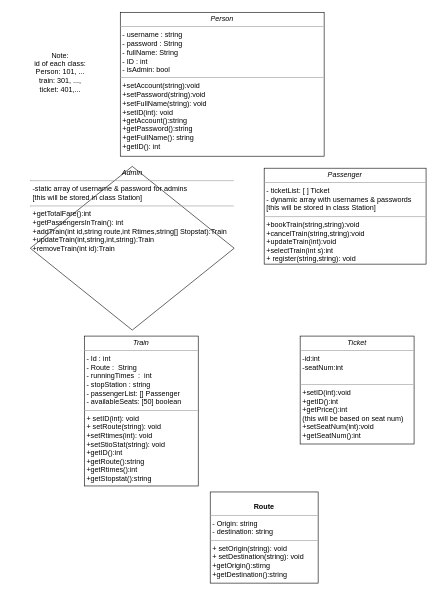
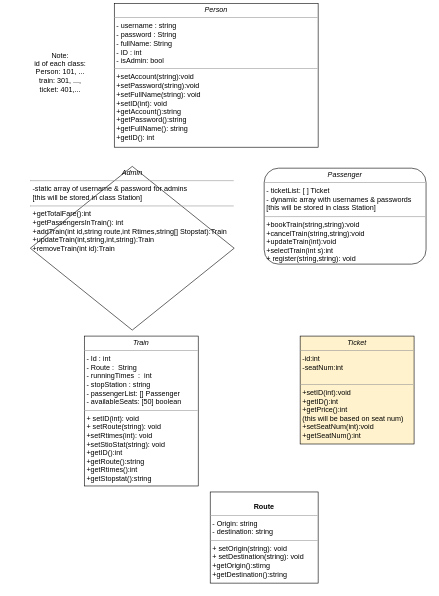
- <mxCell id="7" value="&lt;p style=&quot;margin: 0px ; margin-top: 4px ; text-align: center&quot;&gt;&lt;i&gt;Person&lt;/i&gt;&lt;/p&gt;&lt;hr size=&quot;1&quot;&gt;&lt;p style=&quot;margin: 0px ; margin-left: 4px&quot;&gt;- username : string&lt;br&gt;- password : String&lt;/p&gt;&lt;p style=&quot;margin: 0px ; margin-left: 4px&quot;&gt;- fullName: String&lt;/p&gt;&lt;p style=&quot;margin: 0px ; margin-left: 4px&quot;&gt;- ID : int&lt;/p&gt;&lt;p style=&quot;margin: 0px ; margin-left: 4px&quot;&gt;- isAdmin: bool&lt;/p&gt;&lt;hr size=&quot;1&quot;&gt;&lt;p style=&quot;margin: 0px ; margin-left: 4px&quot;&gt;+setAccount(string):void&lt;/p&gt;&lt;p style=&quot;margin: 0px ; margin-left: 4px&quot;&gt;+setPassword(string):void&lt;/p&gt;&lt;p style=&quot;margin: 0px ; margin-left: 4px&quot;&gt;+setFullName(string): void&lt;/p&gt;&lt;p style=&quot;margin: 0px ; margin-left: 4px&quot;&gt;+setID(int): void&lt;/p&gt;&lt;p style=&quot;margin: 0px ; margin-left: 4px&quot;&gt;+getAccount():string&lt;/p&gt;&lt;p style=&quot;margin: 0px ; margin-left: 4px&quot;&gt;+getPassword():string&lt;/p&gt;&lt;p style=&quot;margin: 0px ; margin-left: 4px&quot;&gt;+getFullName(): string&lt;/p&gt;&lt;p style=&quot;margin: 0px ; margin-left: 4px&quot;&gt;+getID(): int&lt;/p&gt;" style="verticalAlign=top;align=left;overflow=fill;fontSize=12;fontFamily=Helvetica;html=1;rounded=0;shadow=0;comic=0;labelBackgroundColor=none;strokeWidth=1" parent="1" vertex="1"><mxGeometry x="200" y="20" width="340" height="240" as="geometry" /></mxCell>
+ <mxCell id="7" value="&lt;p style=&quot;margin: 0px ; margin-top: 4px ; text-align: center&quot;&gt;&lt;i&gt;Person&lt;/i&gt;&lt;/p&gt;&lt;hr size=&quot;1&quot;&gt;&lt;p style=&quot;margin: 0px ; margin-left: 4px&quot;&gt;- username : string&lt;br&gt;- password : String&lt;/p&gt;&lt;p style=&quot;margin: 0px ; margin-left: 4px&quot;&gt;- fullName: String&lt;/p&gt;&lt;p style=&quot;margin: 0px ; margin-left: 4px&quot;&gt;- ID : int&lt;/p&gt;&lt;p style=&quot;margin: 0px ; margin-left: 4px&quot;&gt;- isAdmin: bool&lt;/p&gt;&lt;hr size=&quot;1&quot;&gt;&lt;p style=&quot;margin: 0px ; margin-left: 4px&quot;&gt;+setAccount(string):void&lt;/p&gt;&lt;p style=&quot;margin: 0px ; margin-left: 4px&quot;&gt;+setPassword(string):void&lt;/p&gt;&lt;p style=&quot;margin: 0px ; margin-left: 4px&quot;&gt;+setFullName(string): void&lt;/p&gt;&lt;p style=&quot;margin: 0px ; margin-left: 4px&quot;&gt;+setID(int): void&lt;/p&gt;&lt;p style=&quot;margin: 0px ; margin-left: 4px&quot;&gt;+getAccount():string&lt;/p&gt;&lt;p style=&quot;margin: 0px ; margin-left: 4px&quot;&gt;+getPassword():string&lt;/p&gt;&lt;p style=&quot;margin: 0px ; margin-left: 4px&quot;&gt;+getFullName(): string&lt;/p&gt;&lt;p style=&quot;margin: 0px ; margin-left: 4px&quot;&gt;+getID(): int&lt;/p&gt;" style="verticalAlign=top;align=left;overflow=fill;fontSize=12;fontFamily=Helvetica;html=1;rounded=0;shadow=0;comic=0;labelBackgroundColor=none;strokeWidth=1" parent="1" vertex="1"><mxGeometry x="190" y="5" width="340" height="240" as="geometry" /></mxCell>
- <mxCell id="3" value="&lt;p style=&quot;margin: 0px ; margin-top: 4px ; text-align: center&quot;&gt;&lt;i&gt;Passenger&lt;/i&gt;&lt;br&gt;&lt;/p&gt;&lt;hr size=&quot;1&quot;&gt;&lt;p style=&quot;margin: 0px ; margin-left: 4px&quot;&gt;- ticketList: [ ] Ticket&lt;/p&gt;&lt;p style=&quot;margin: 0px ; margin-left: 4px&quot;&gt;- dynamic array with usernames &amp;amp; passwords&lt;br&gt;[this will be stored in class Station]&lt;/p&gt;&lt;hr size=&quot;1&quot;&gt;&lt;p style=&quot;margin: 0px ; margin-left: 4px&quot;&gt;&lt;span&gt;+bookTrain(string,string):void&lt;/span&gt;&lt;br&gt;&lt;/p&gt;&lt;p style=&quot;margin: 0px ; margin-left: 4px&quot;&gt;+cancelTrain(string,string):void&lt;/p&gt;&lt;p style=&quot;margin: 0px ; margin-left: 4px&quot;&gt;+updateTrain(int):void&lt;/p&gt;&lt;p style=&quot;margin: 0px ; margin-left: 4px&quot;&gt;+selectTrain(int s):int&lt;/p&gt;&lt;p style=&quot;margin: 0px ; margin-left: 4px&quot;&gt;+ register(string,string): void&lt;/p&gt;" style="verticalAlign=top;align=left;overflow=fill;fontSize=12;fontFamily=Helvetica;html=1;rounded=0;shadow=0;comic=0;labelBackgroundColor=none;strokeWidth=1" parent="1" vertex="1"><mxGeometry x="440" y="280" width="270" height="160" as="geometry" /></mxCell>
+ <mxCell id="3" value="&lt;p style=&quot;margin: 0px ; margin-top: 4px ; text-align: center&quot;&gt;&lt;i&gt;Passenger&lt;/i&gt;&lt;br&gt;&lt;/p&gt;&lt;hr size=&quot;1&quot;&gt;&lt;p style=&quot;margin: 0px ; margin-left: 4px&quot;&gt;- ticketList: [ ] Ticket&lt;/p&gt;&lt;p style=&quot;margin: 0px ; margin-left: 4px&quot;&gt;- dynamic array with usernames &amp;amp; passwords&lt;br&gt;[this will be stored in class Station]&lt;/p&gt;&lt;hr size=&quot;1&quot;&gt;&lt;p style=&quot;margin: 0px ; margin-left: 4px&quot;&gt;&lt;span&gt;+bookTrain(string,string):void&lt;/span&gt;&lt;br&gt;&lt;/p&gt;&lt;p style=&quot;margin: 0px ; margin-left: 4px&quot;&gt;+cancelTrain(string,string):void&lt;/p&gt;&lt;p style=&quot;margin: 0px ; margin-left: 4px&quot;&gt;+updateTrain(int):void&lt;/p&gt;&lt;p style=&quot;margin: 0px ; margin-left: 4px&quot;&gt;+selectTrain(int s):int&lt;/p&gt;&lt;p style=&quot;margin: 0px ; margin-left: 4px&quot;&gt;+ register(string,string): void&lt;/p&gt;" style="verticalAlign=top;align=left;overflow=fill;fontSize=12;fontFamily=Helvetica;html=1;shadow=0;comic=0;labelBackgroundColor=none;strokeWidth=1;rounded=1;" parent="1" vertex="1"><mxGeometry x="440" y="280" width="270" height="160" as="geometry" /></mxCell>
- <mxCell id="6" value="&lt;p style=&quot;margin: 0px ; margin-top: 4px ; text-align: center&quot;&gt;&lt;i&gt;Ticket&lt;/i&gt;&lt;/p&gt;&lt;hr size=&quot;1&quot;&gt;&lt;p style=&quot;margin: 0px ; margin-left: 4px&quot;&gt;-id:int&lt;/p&gt;&lt;p style=&quot;margin: 0px ; margin-left: 4px&quot;&gt;-seatNum:int&lt;/p&gt;&lt;p style=&quot;margin: 0px ; margin-left: 4px&quot;&gt;&lt;br&gt;&lt;/p&gt;&lt;hr size=&quot;1&quot;&gt;&lt;p style=&quot;margin: 0px ; margin-left: 4px&quot;&gt;&lt;span&gt;+setID(int):void&lt;br&gt;+getID():int&lt;br&gt;+getPrice():int&lt;br&gt;&lt;/span&gt;(this will be based on seat num)&lt;br&gt;&lt;/p&gt;&lt;p style=&quot;margin: 0px ; margin-left: 4px&quot;&gt;+setSeatNum(int):void&lt;/p&gt;&lt;p style=&quot;margin: 0px ; margin-left: 4px&quot;&gt;+getSeatNum():int&lt;/p&gt;&lt;p style=&quot;margin: 0px ; margin-left: 4px&quot;&gt;&lt;br&gt;&lt;/p&gt;&lt;p style=&quot;margin: 0px ; margin-left: 4px&quot;&gt;&lt;br&gt;&lt;/p&gt;" style="verticalAlign=top;align=left;overflow=fill;fontSize=12;fontFamily=Helvetica;html=1;rounded=0;shadow=0;comic=0;labelBackgroundColor=none;strokeWidth=1" parent="1" vertex="1"><mxGeometry x="500" y="560" width="190" height="180" as="geometry" /></mxCell>
+ <mxCell id="6" value="&lt;p style=&quot;margin: 0px ; margin-top: 4px ; text-align: center&quot;&gt;&lt;i&gt;Ticket&lt;/i&gt;&lt;/p&gt;&lt;hr size=&quot;1&quot;&gt;&lt;p style=&quot;margin: 0px ; margin-left: 4px&quot;&gt;-id:int&lt;/p&gt;&lt;p style=&quot;margin: 0px ; margin-left: 4px&quot;&gt;-seatNum:int&lt;/p&gt;&lt;p style=&quot;margin: 0px ; margin-left: 4px&quot;&gt;&lt;br&gt;&lt;/p&gt;&lt;hr size=&quot;1&quot;&gt;&lt;p style=&quot;margin: 0px ; margin-left: 4px&quot;&gt;&lt;span&gt;+setID(int):void&lt;br&gt;+getID():int&lt;br&gt;+getPrice():int&lt;br&gt;&lt;/span&gt;(this will be based on seat num)&lt;br&gt;&lt;/p&gt;&lt;p style=&quot;margin: 0px ; margin-left: 4px&quot;&gt;+setSeatNum(int):void&lt;/p&gt;&lt;p style=&quot;margin: 0px ; margin-left: 4px&quot;&gt;+getSeatNum():int&lt;/p&gt;&lt;p style=&quot;margin: 0px ; margin-left: 4px&quot;&gt;&lt;br&gt;&lt;/p&gt;&lt;p style=&quot;margin: 0px ; margin-left: 4px&quot;&gt;&lt;br&gt;&lt;/p&gt;" style="verticalAlign=top;align=left;overflow=fill;fontSize=12;fontFamily=Helvetica;html=1;rounded=0;shadow=0;comic=0;labelBackgroundColor=none;strokeWidth=1;fillColor=#fff2cc;" parent="1" vertex="1"><mxGeometry x="500" y="560" width="190" height="180" as="geometry" /></mxCell>
